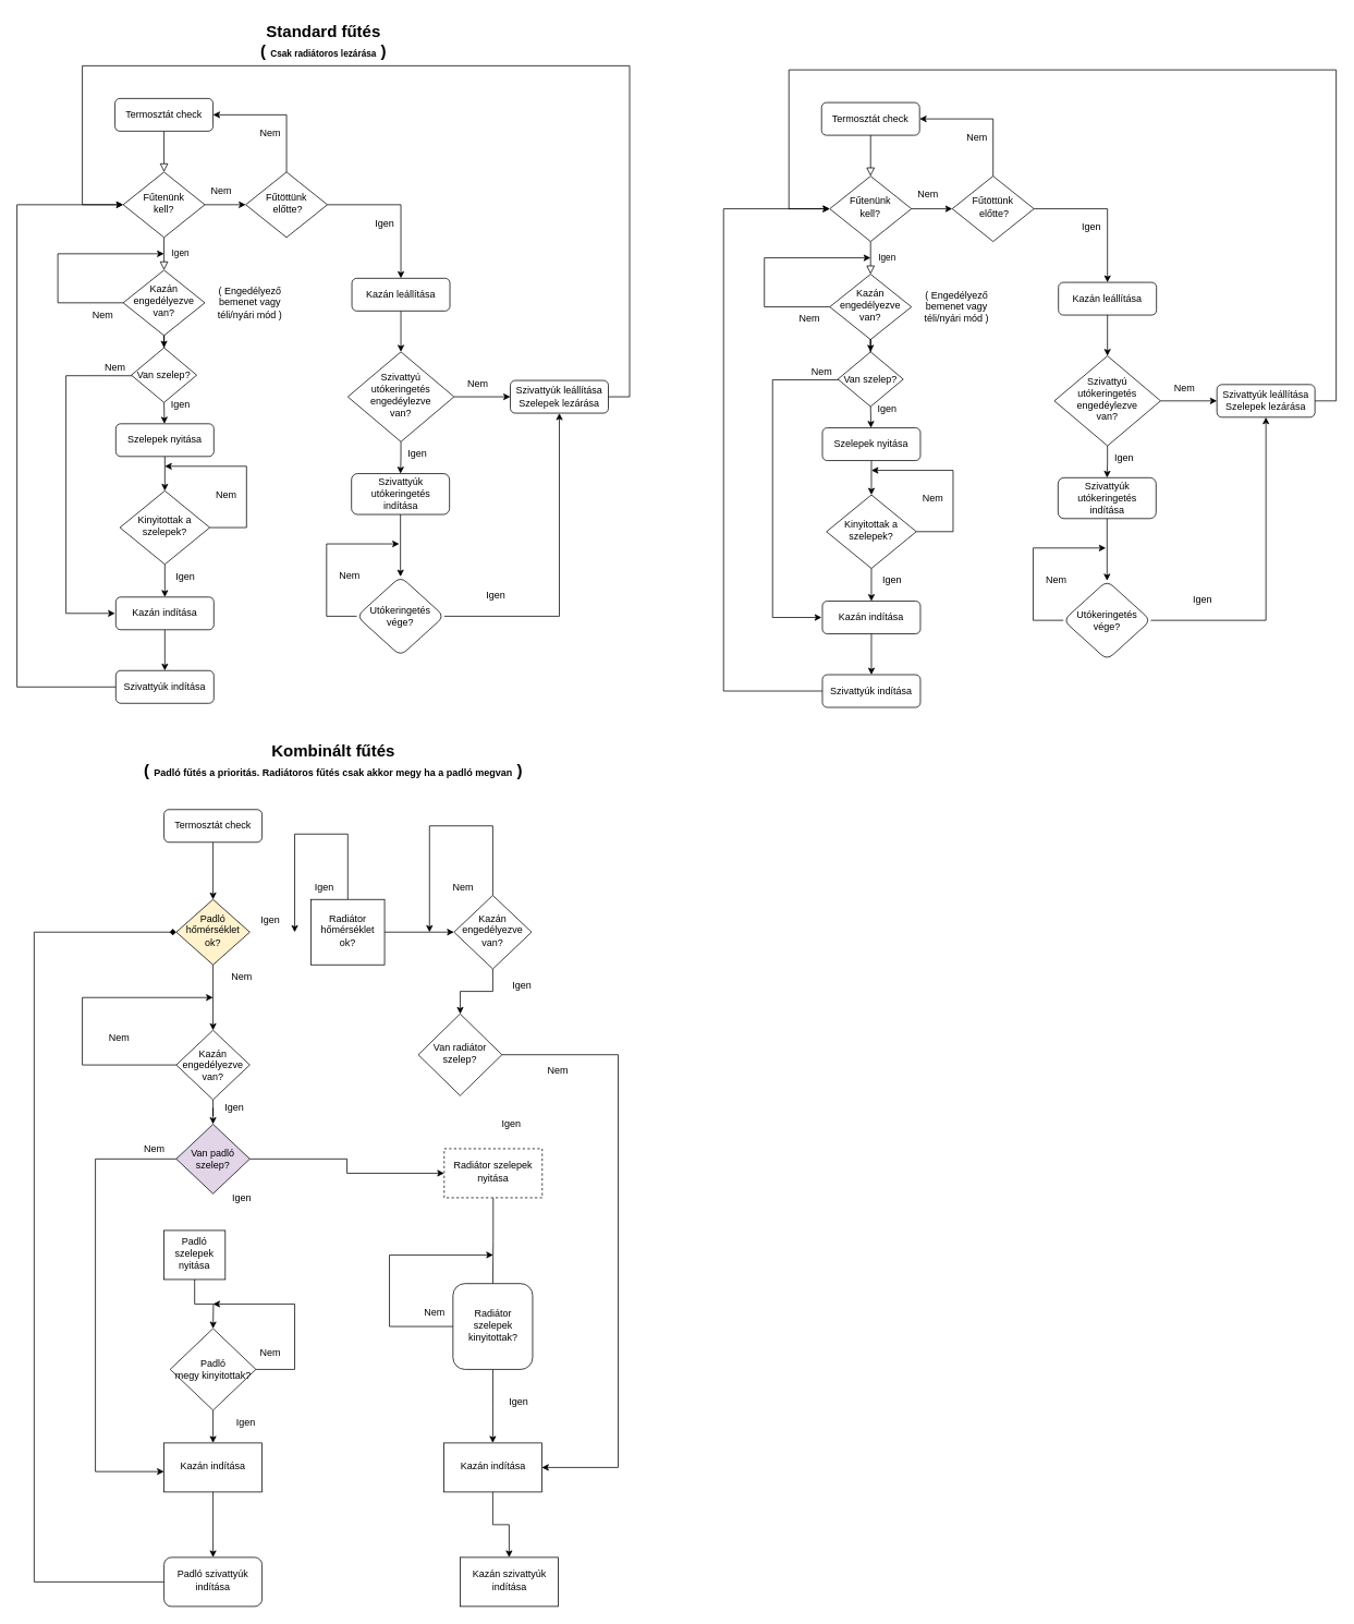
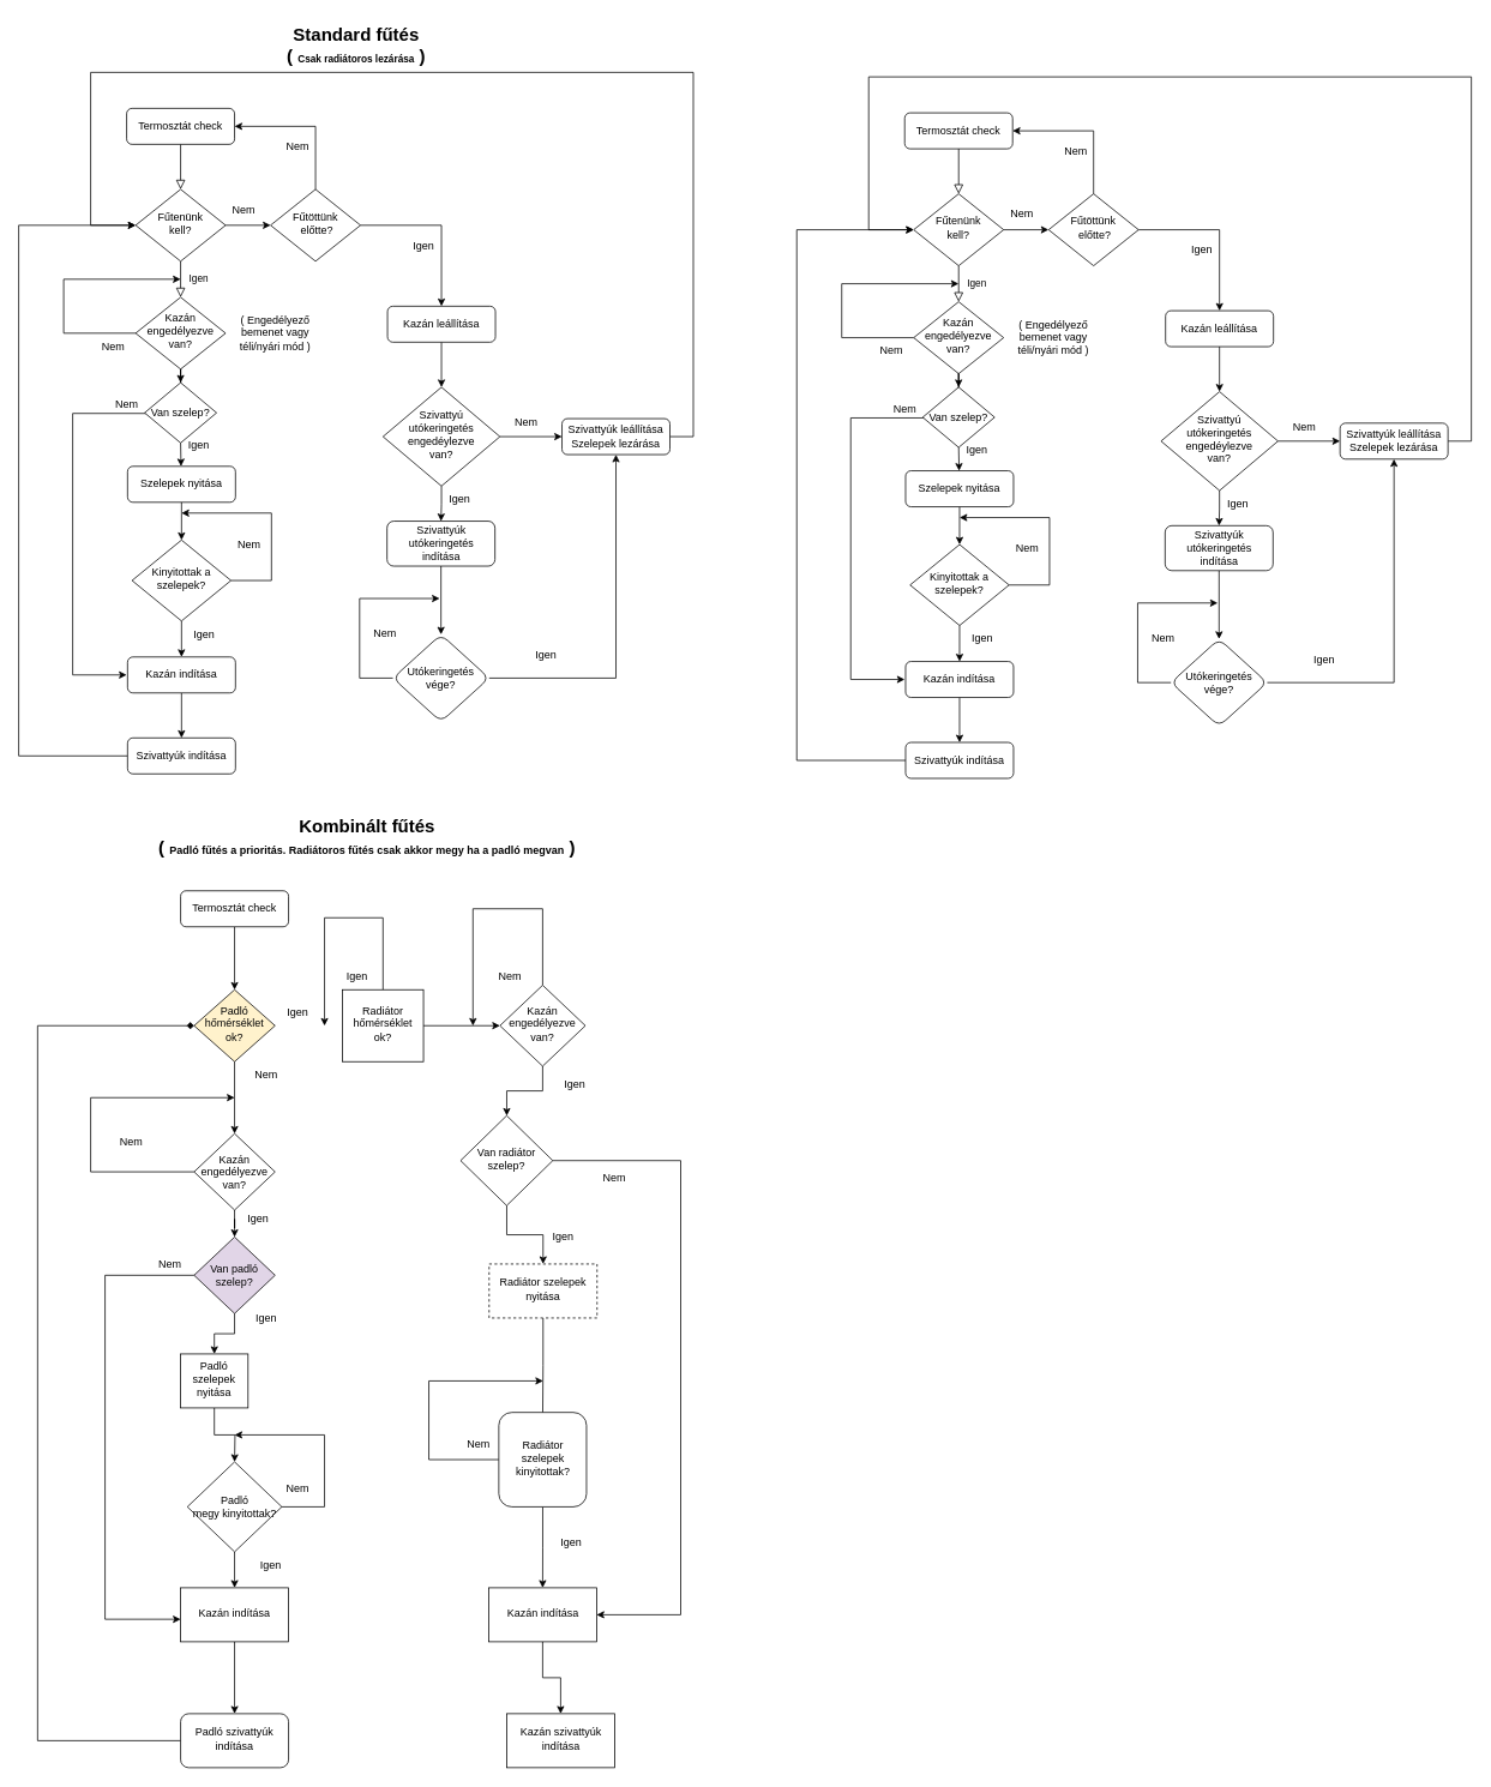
+ <mxCell id="135" value="" style="edgeStyle=orthogonalEdgeStyle;rounded=0;orthogonalLoop=1;jettySize=auto;html=1;" edge="1" parent="1" source="137" target="139"><mxGeometry relative="1" as="geometry" /></mxCell>
- <mxCell id="122" value="" style="edgeStyle=orthogonalEdgeStyle;rounded=0;orthogonalLoop=1;jettySize=auto;html=1;" edge="1" parent="1" source="124" target="139"><mxGeometry relative="1" as="geometry" /></mxCell>
+ <mxCell id="122" value="" style="edgeStyle=orthogonalEdgeStyle;rounded=0;orthogonalLoop=1;jettySize=auto;html=1;" edge="1" parent="1" source="124" target="49"><mxGeometry relative="1" as="geometry" /></mxCell>
